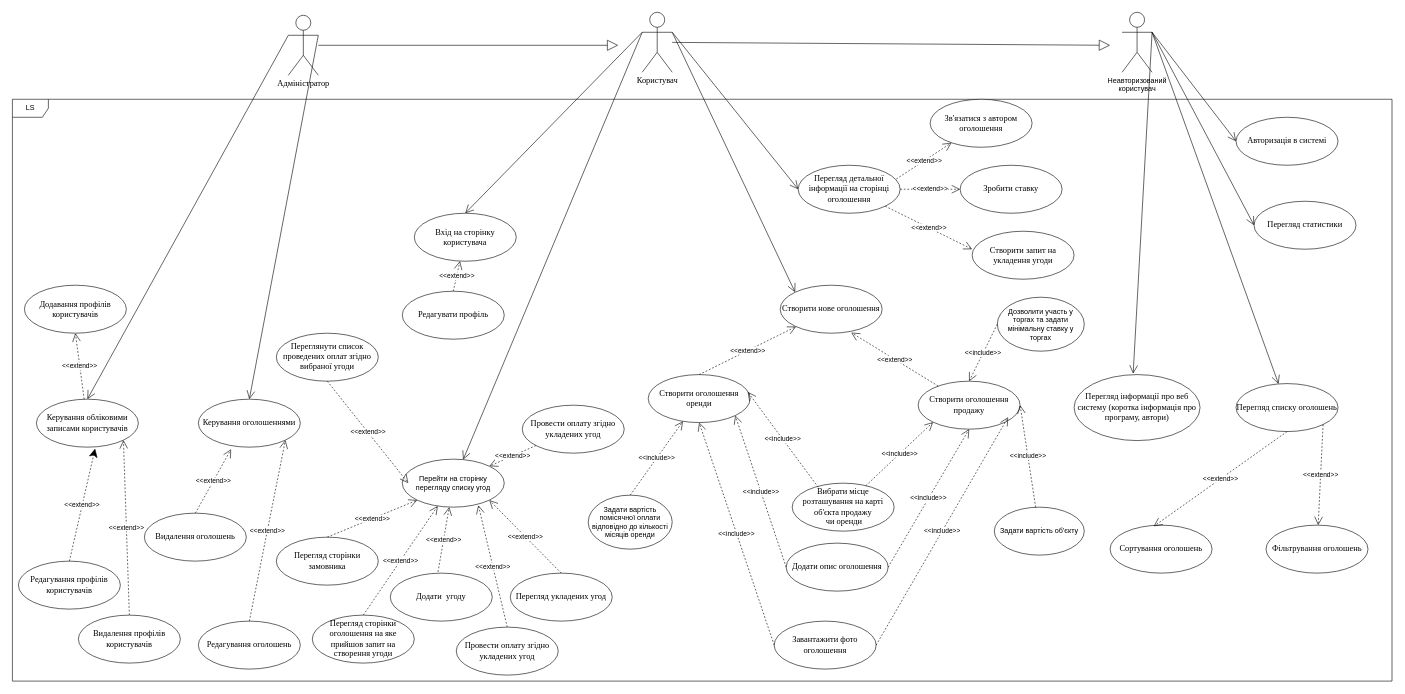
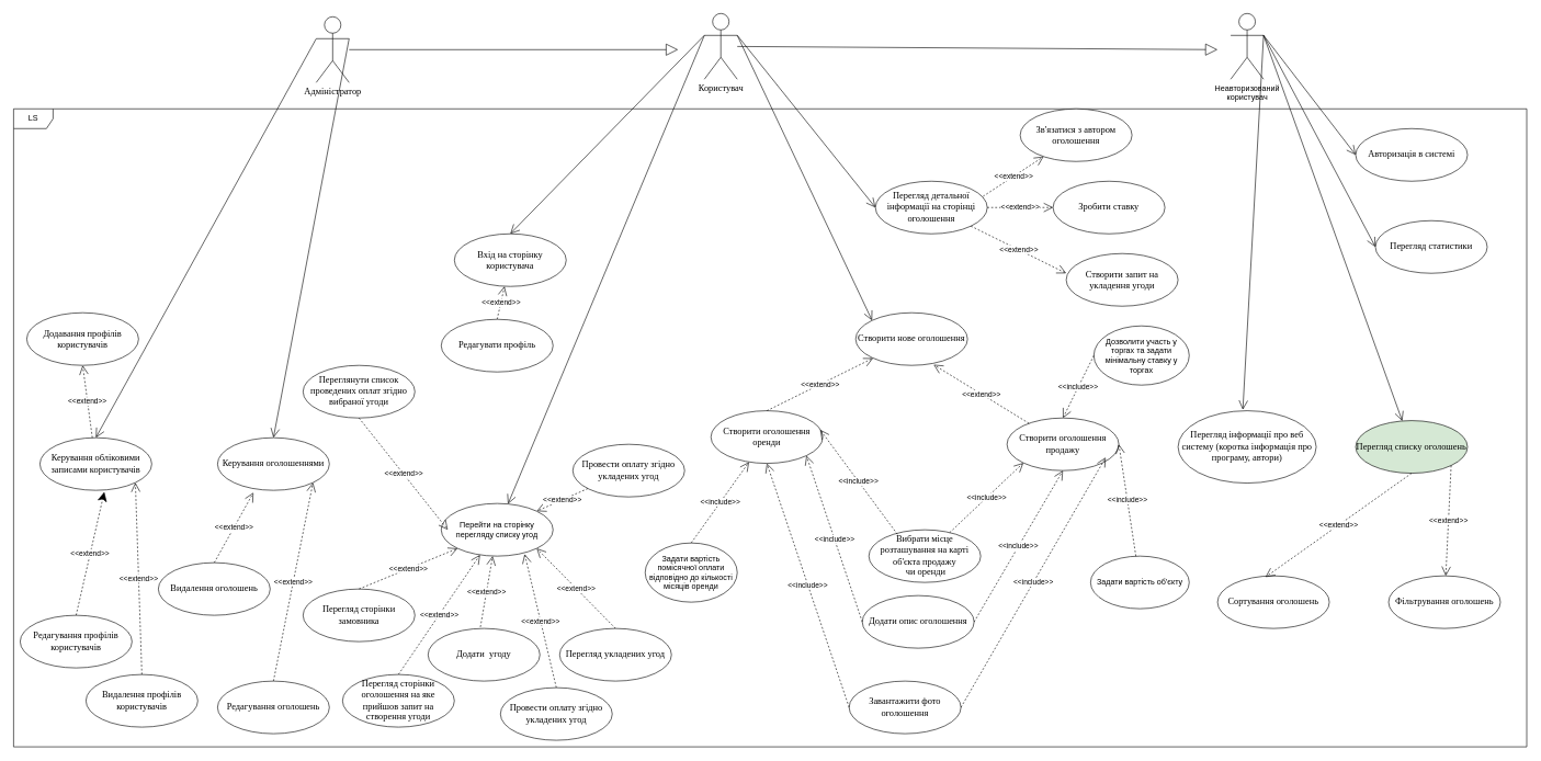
- <mxCell id="15" value="&lt;font face=&quot;Times New Roman&quot;&gt;&lt;span style=&quot;font-size: 14px;&quot;&gt;Перегляд списку оголошень&lt;/span&gt;&lt;/font&gt;" style="ellipse;whiteSpace=wrap;html=1;" parent="1" vertex="1"><mxGeometry x="2060" y="639" width="170" height="80" as="geometry" /></mxCell>
+ <mxCell id="15" value="&lt;font face=&quot;Times New Roman&quot;&gt;&lt;span style=&quot;font-size: 14px;&quot;&gt;Перегляд списку оголошень&lt;/span&gt;&lt;/font&gt;" style="ellipse;whiteSpace=wrap;html=1;fillColor=#d5e8d4;" parent="1" vertex="1"><mxGeometry x="2060" y="639" width="170" height="80" as="geometry" /></mxCell>
